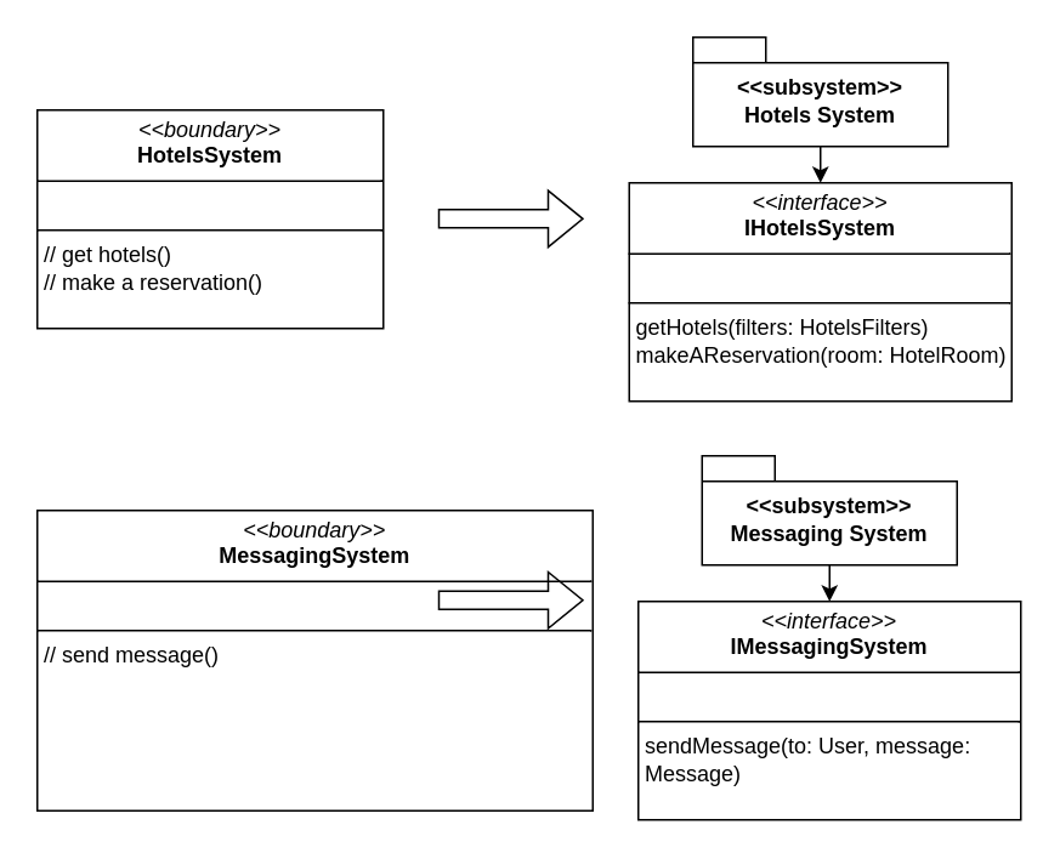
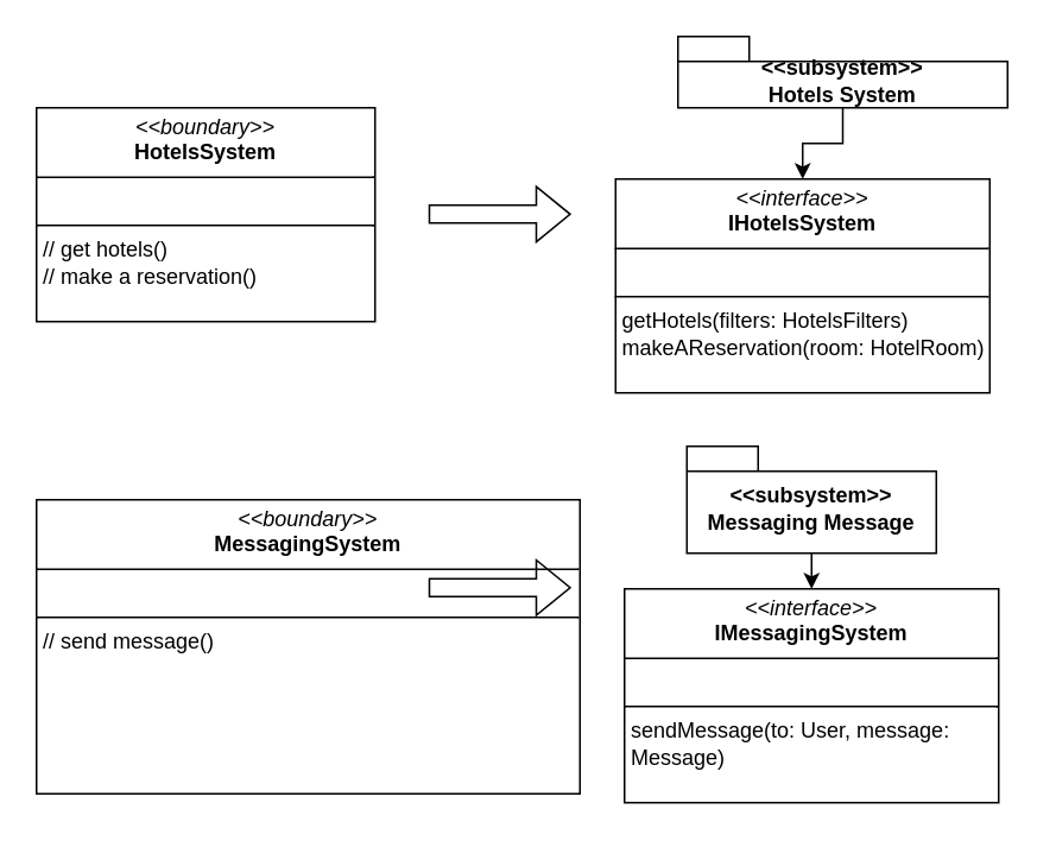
- <mxCell id="7" value="&lt;span id=&quot;selected_text&quot;&gt;&lt;/span&gt;&amp;lt;&amp;lt;subsystem&amp;gt;&amp;gt;&lt;div&gt;Hotels System&lt;/div&gt;" style="shape=folder;fontStyle=1;spacingTop=10;tabWidth=40;tabHeight=14;tabPosition=left;html=1;whiteSpace=wrap;" vertex="1" parent="1"><mxGeometry x="380" y="20" width="140" height="60" as="geometry" /></mxCell>
+ <mxCell id="7" value="&lt;span id=&quot;selected_text&quot;&gt;&lt;/span&gt;&amp;lt;&amp;lt;subsystem&amp;gt;&amp;gt;&lt;div&gt;Hotels System&lt;/div&gt;" style="shape=folder;fontStyle=1;spacingTop=10;tabWidth=40;tabHeight=14;tabPosition=left;html=1;whiteSpace=wrap;" vertex="1" parent="1"><mxGeometry x="380" y="20" width="185" height="40" as="geometry" /></mxCell>
- <mxCell id="10" value="&amp;lt;&amp;lt;subsystem&amp;gt;&amp;gt;&lt;div&gt;Messaging System&lt;/div&gt;" style="shape=folder;fontStyle=1;spacingTop=10;tabWidth=40;tabHeight=14;tabPosition=left;html=1;whiteSpace=wrap;" vertex="1" parent="1"><mxGeometry x="385" y="250" width="140" height="60" as="geometry" /></mxCell>
+ <mxCell id="10" value="&amp;lt;&amp;lt;subsystem&amp;gt;&amp;gt;&lt;div&gt;Messaging Message&lt;/div&gt;" style="shape=folder;fontStyle=1;spacingTop=10;tabWidth=40;tabHeight=14;tabPosition=left;html=1;whiteSpace=wrap;" vertex="1" parent="1"><mxGeometry x="385" y="250" width="140" height="60" as="geometry" /></mxCell>
